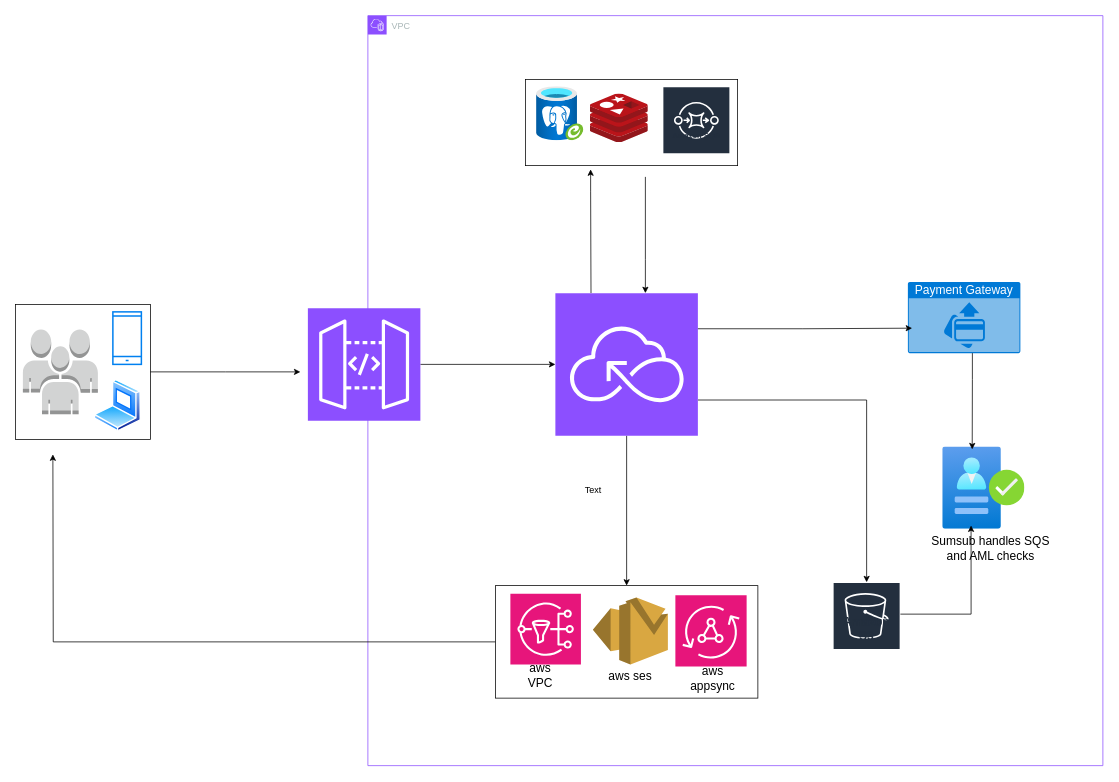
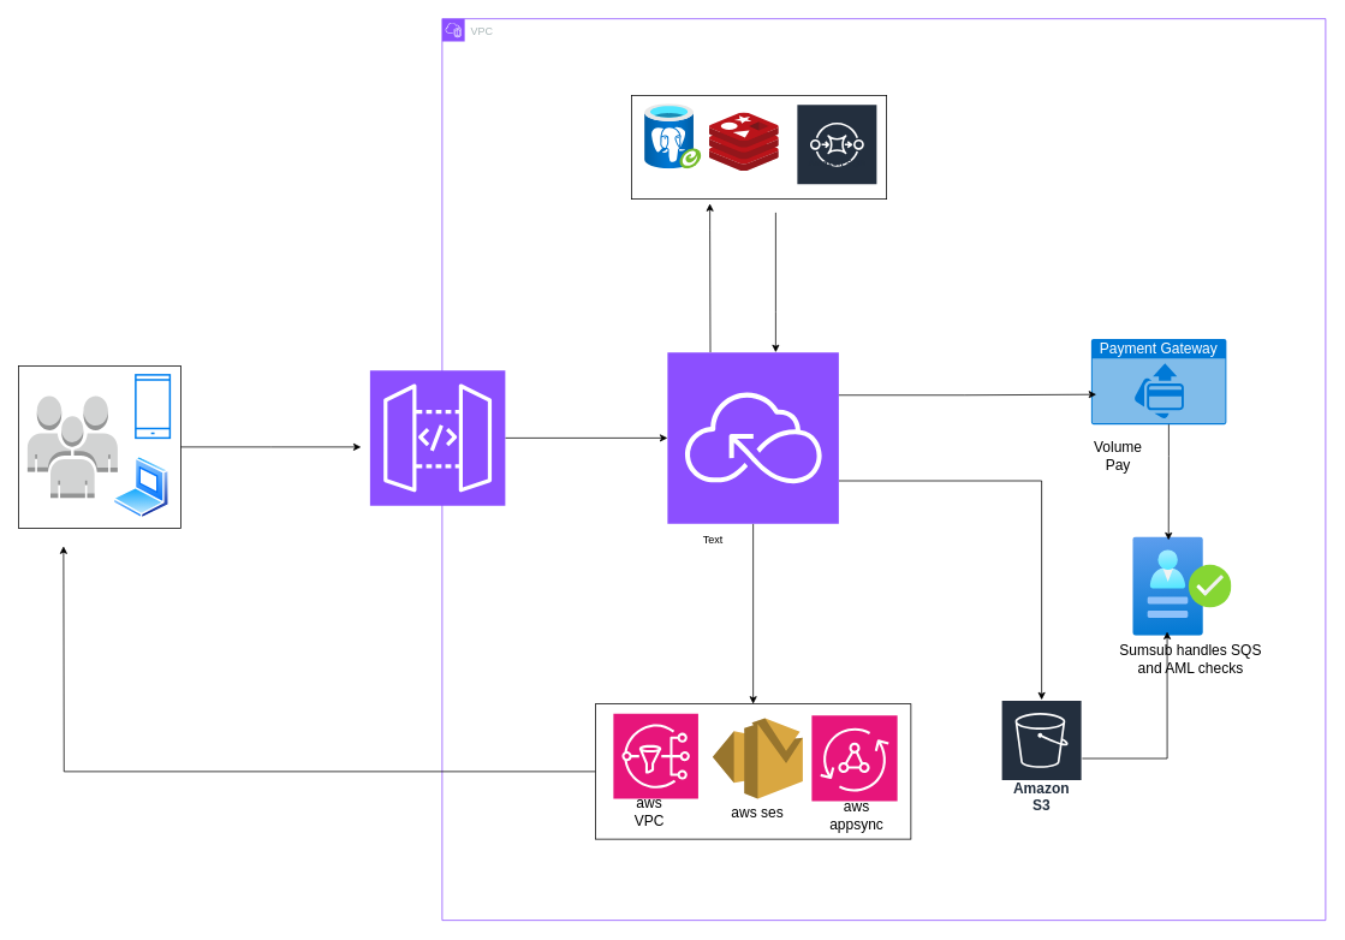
+ <mxCell id="28" value="&lt;font style=&quot;font-size: 16px;&quot;&gt;Volume Pay&lt;/font&gt;" style="text;html=1;align=center;verticalAlign=middle;whiteSpace=wrap;rounded=0;" parent="2" vertex="1"><mxGeometry x="720" y="470" width="60" height="30" as="geometry" /></mxCell>
- <mxCell id="37" value="Text" style="text;html=1;align=center;verticalAlign=middle;resizable=0;points=[];autosize=1;strokeColor=none;fillColor=none;" parent="1" vertex="1"><mxGeometry x="765" y="638" width="50" height="30" as="geometry" /></mxCell>
+ <mxCell id="37" value="Text" style="text;html=1;align=center;verticalAlign=middle;resizable=0;points=[];autosize=1;strokeColor=none;fillColor=none;" parent="1" vertex="1"><mxGeometry x="765" y="583" width="50" height="30" as="geometry" /></mxCell>
- <mxCell id="7" value="&lt;font style=&quot;font-size: 16px;&quot;&gt;Amazon S3&lt;/font&gt;" style="sketch=0;outlineConnect=0;fontColor=#232F3E;gradientColor=none;strokeColor=#ffffff;fillColor=#232F3E;dashed=0;verticalLabelPosition=middle;verticalAlign=bottom;align=center;html=1;whiteSpace=wrap;fontSize=10;fontStyle=1;spacing=3;shape=mxgraph.aws4.productIcon;prIcon=mxgraph.aws4.s3;" parent="2" vertex="1"><mxGeometry x="620" y="755.47" width="90" height="85" as="geometry" /></mxCell>
+ <mxCell id="7" value="&lt;font style=&quot;font-size: 16px;&quot;&gt;Amazon S3&lt;/font&gt;" style="sketch=0;outlineConnect=0;fontColor=#232F3E;gradientColor=none;strokeColor=#ffffff;fillColor=#232F3E;dashed=0;verticalLabelPosition=middle;verticalAlign=bottom;align=center;html=1;whiteSpace=wrap;fontSize=10;fontStyle=1;spacing=3;shape=mxgraph.aws4.productIcon;prIcon=mxgraph.aws4.s3;" parent="2" vertex="1"><mxGeometry x="620" y="755.47" width="90" height="130" as="geometry" /></mxCell>
